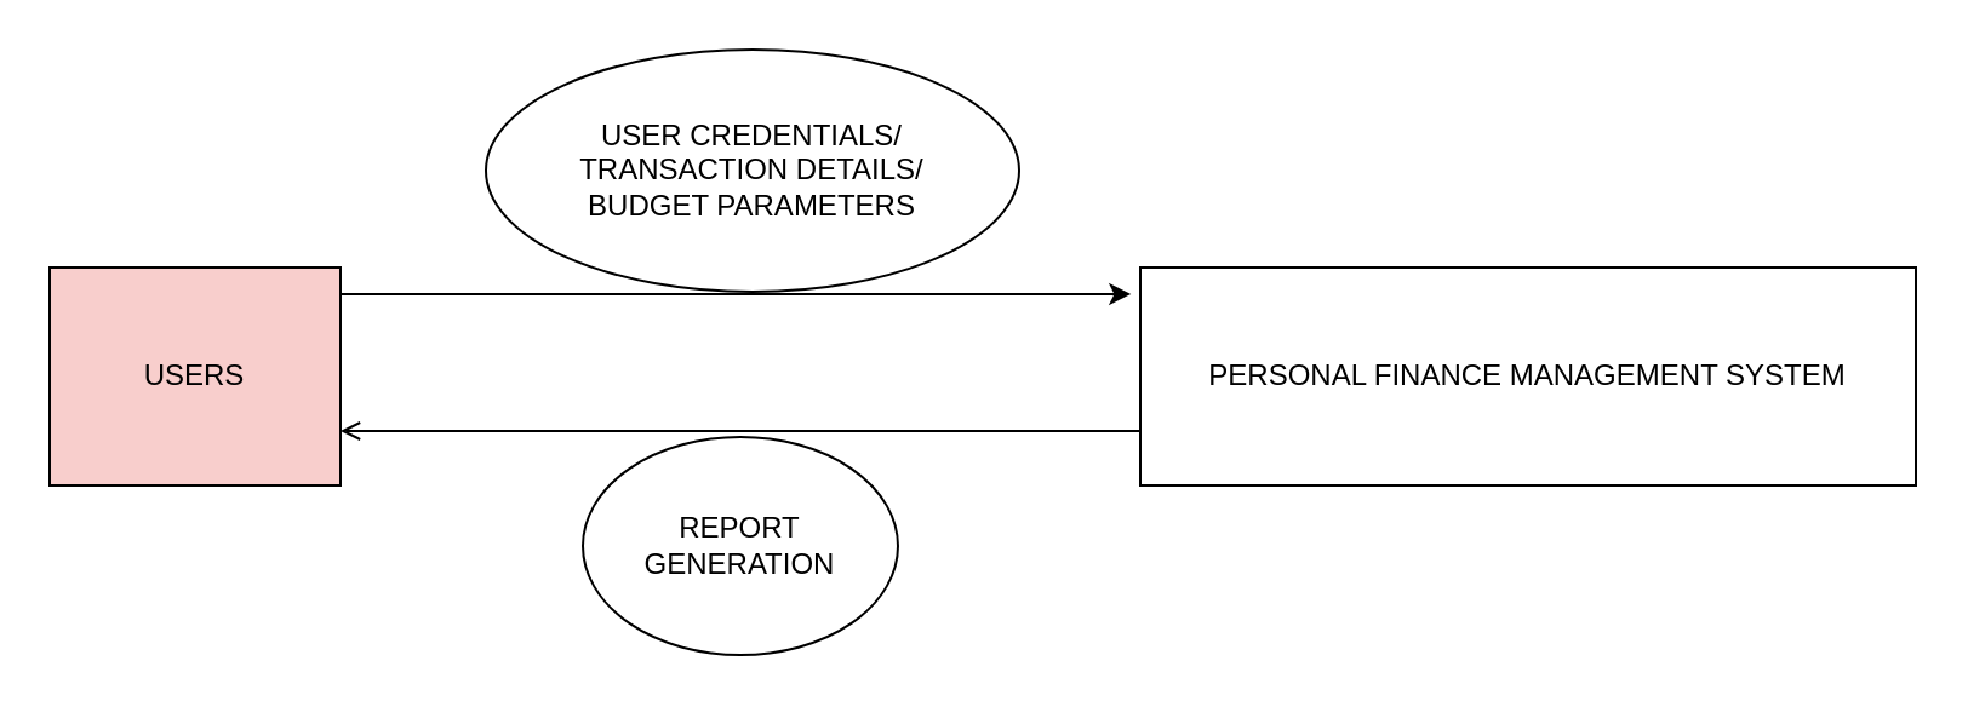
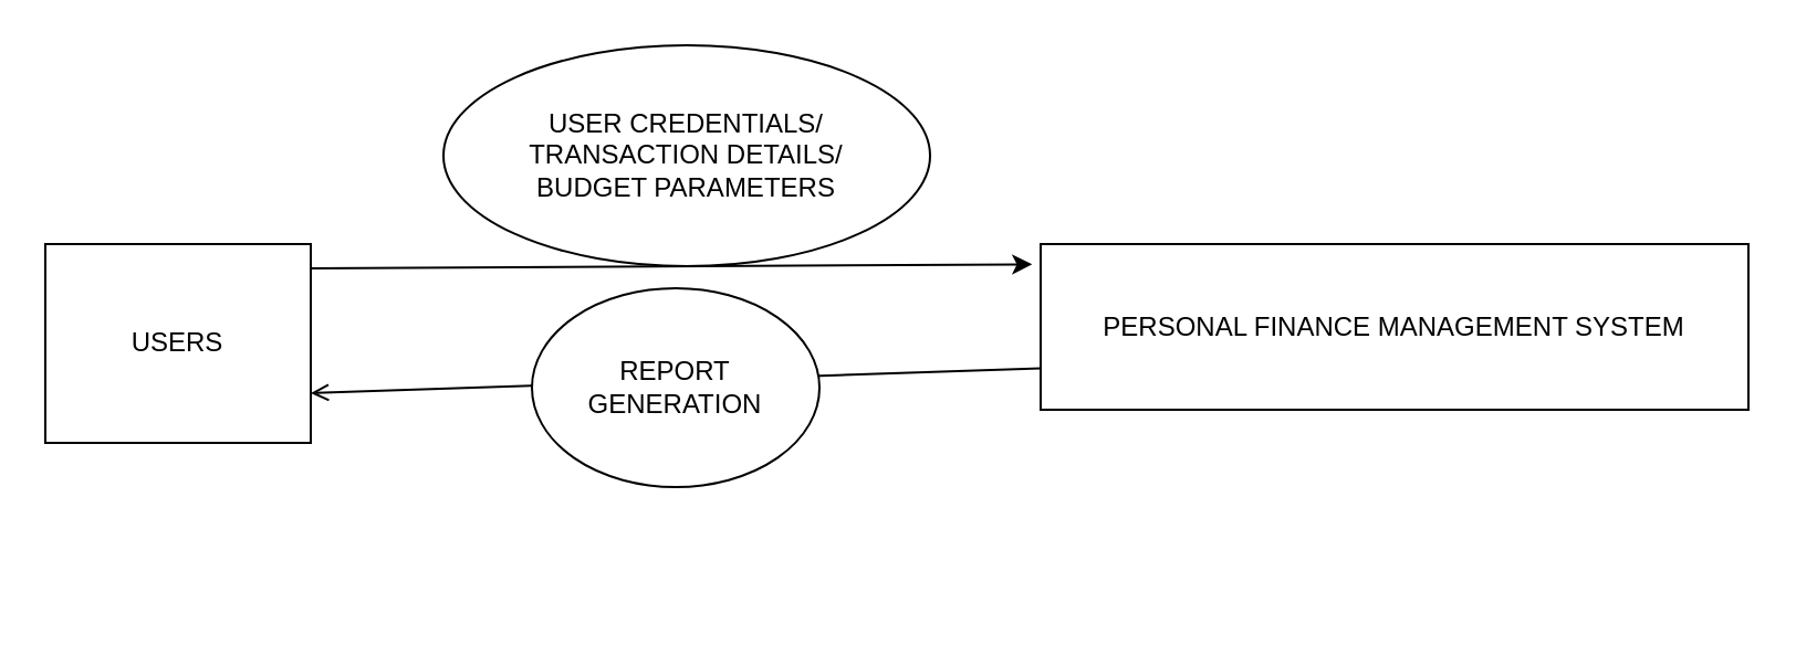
- <mxCell id="2" value="USERS" style="html=1;dashed=0;whiteSpace=wrap;fillColor=#f8cecc;" vertex="1" parent="1"><mxGeometry x="20" y="110" width="120" height="90" as="geometry" /></mxCell>
+ <mxCell id="2" value="USERS" style="html=1;dashed=0;whiteSpace=wrap;" vertex="1" parent="1"><mxGeometry x="20" y="110" width="120" height="90" as="geometry" /></mxCell>
- <mxCell id="3" value="PERSONAL FINANCE MANAGEMENT SYSTEM" style="rounded=0;whiteSpace=wrap;html=1;" vertex="1" parent="1"><mxGeometry x="470" y="110" width="320" height="90" as="geometry" /></mxCell>
+ <mxCell id="3" value="PERSONAL FINANCE MANAGEMENT SYSTEM" style="rounded=0;whiteSpace=wrap;html=1;" vertex="1" parent="1"><mxGeometry x="470" y="110" width="320" height="75" as="geometry" /></mxCell>
- <mxCell id="7" value="REPORT GENERATION" style="ellipse;whiteSpace=wrap;html=1;" vertex="1" parent="1"><mxGeometry x="240" y="180" width="130" height="90" as="geometry" /></mxCell>
+ <mxCell id="7" value="REPORT GENERATION" style="ellipse;whiteSpace=wrap;html=1;" vertex="1" parent="1"><mxGeometry x="240" y="130" width="130" height="90" as="geometry" /></mxCell>
